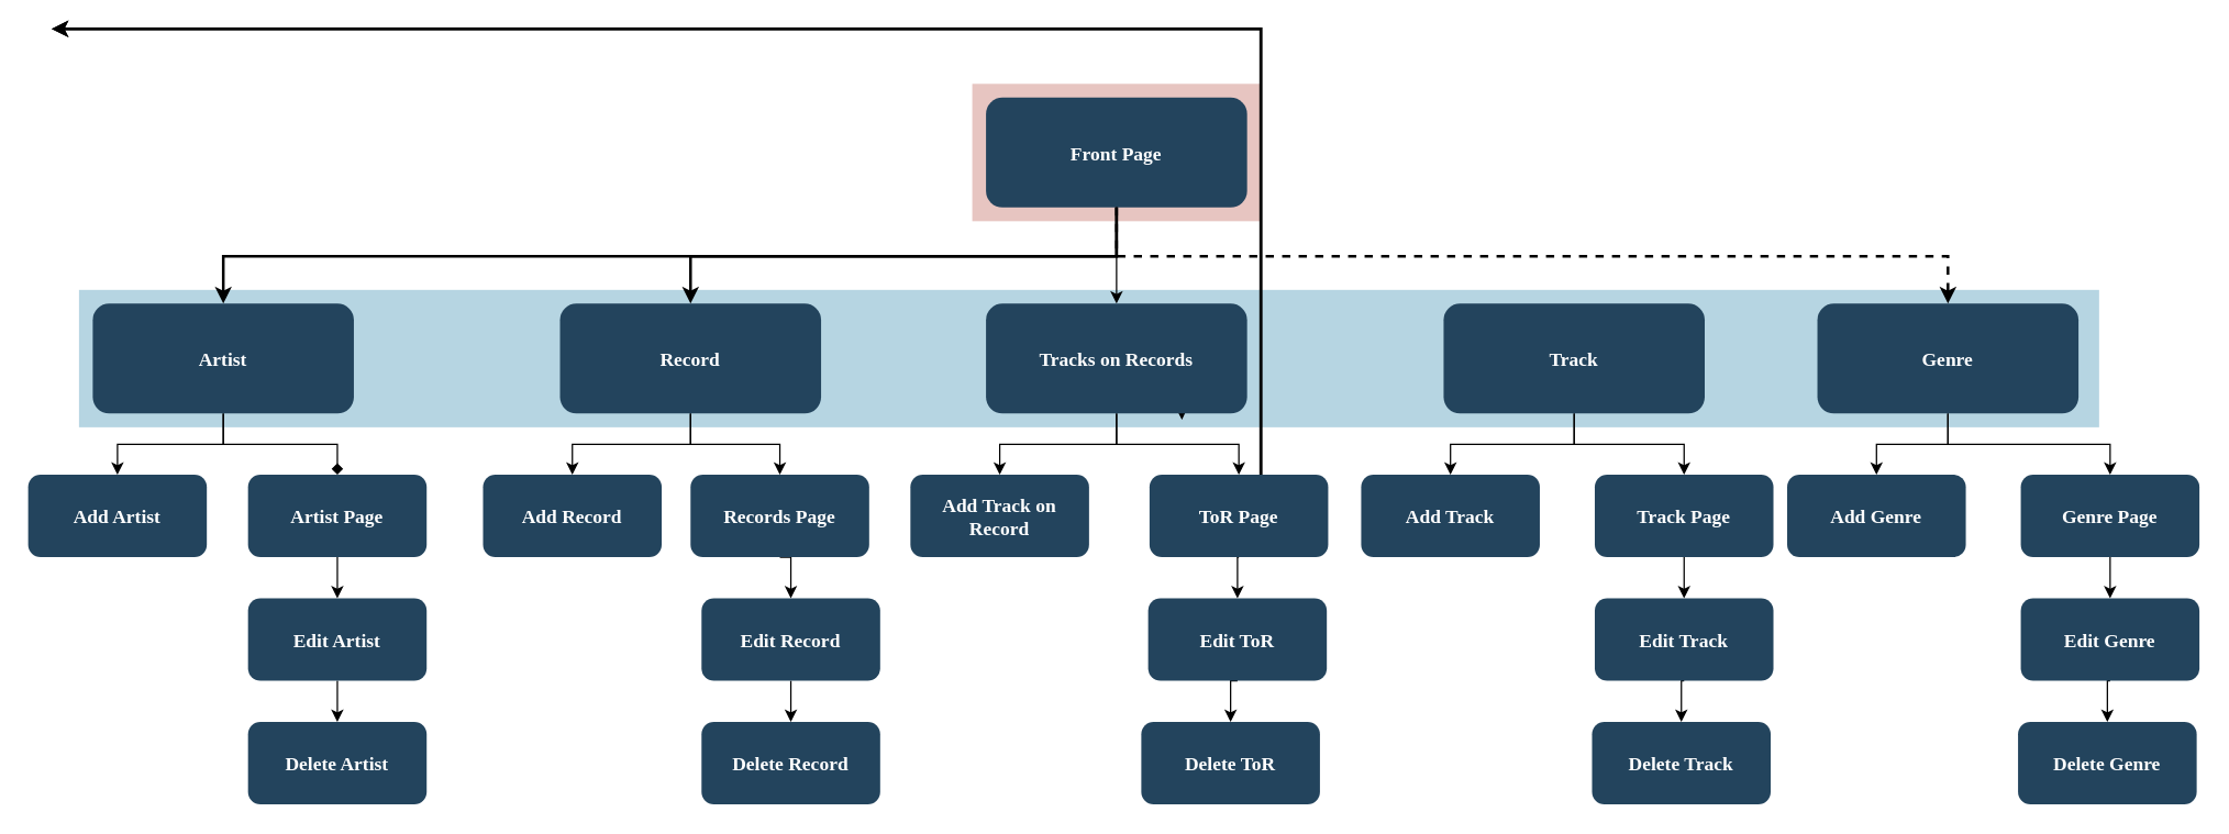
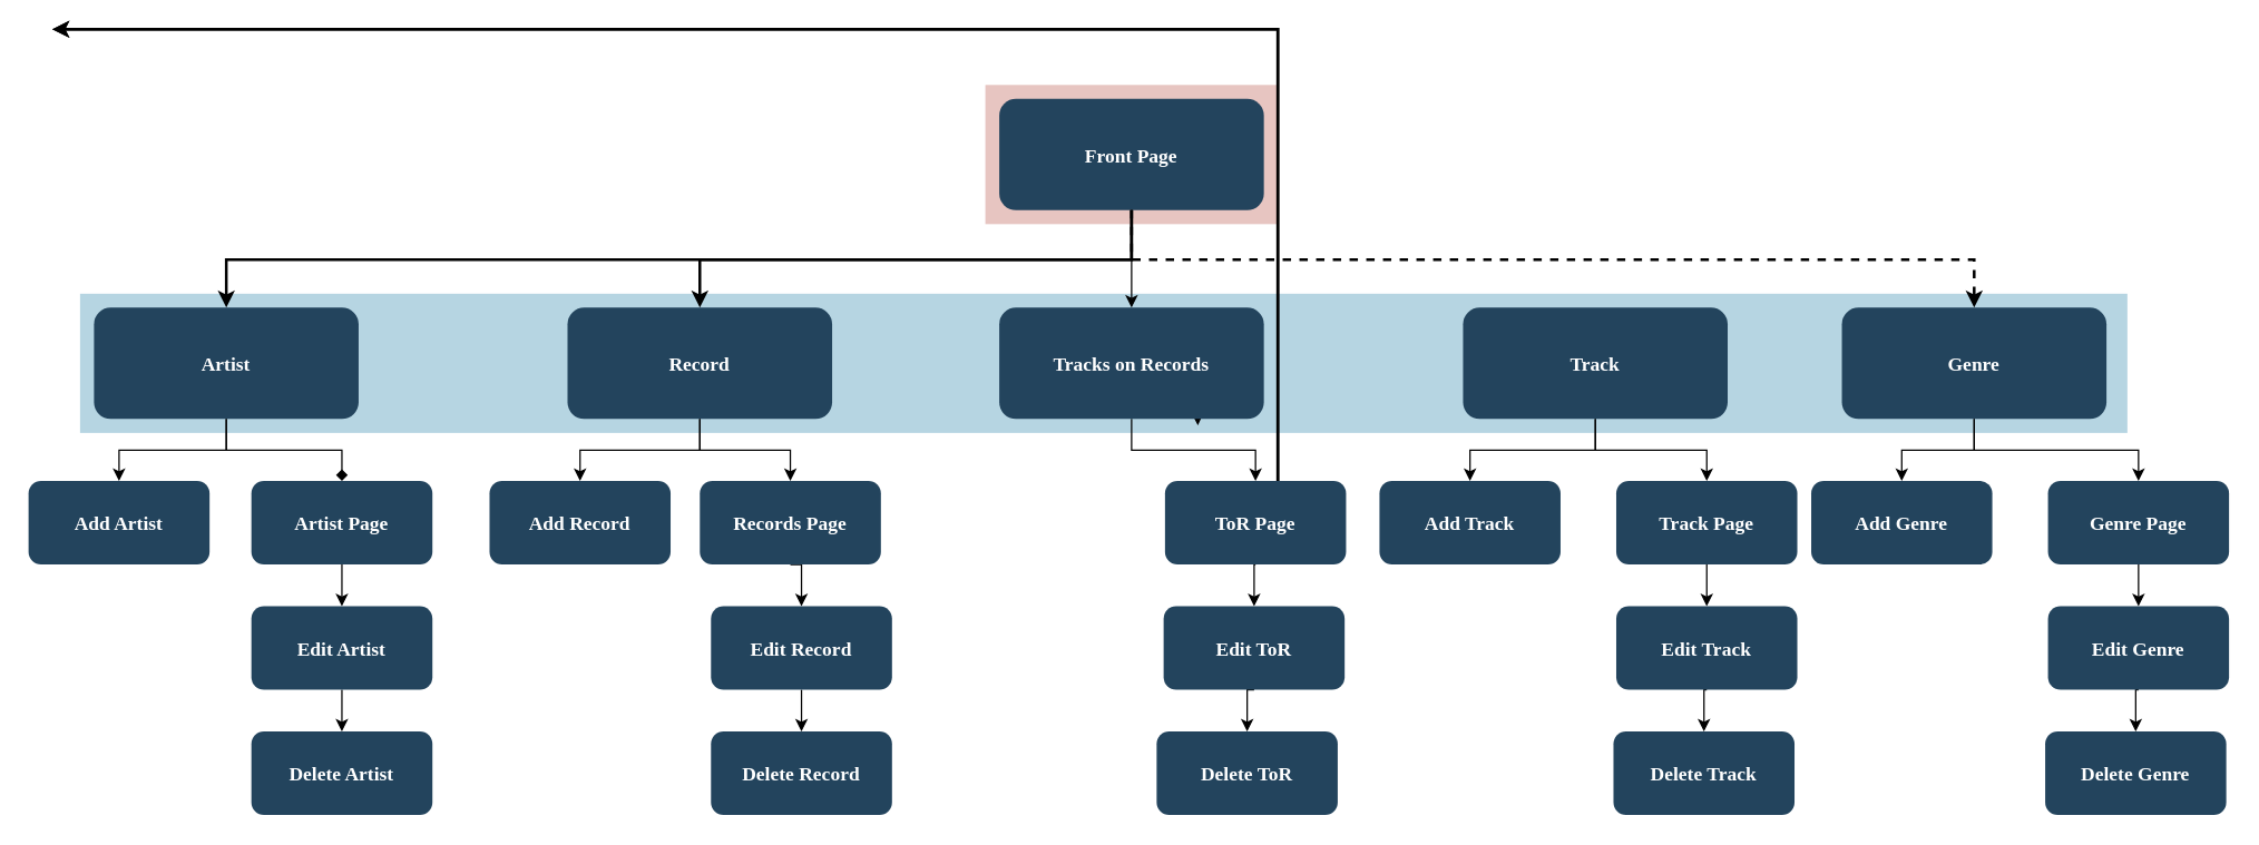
- <mxCell id="30" style="edgeStyle=orthogonalEdgeStyle;rounded=0;orthogonalLoop=1;jettySize=auto;html=1;exitX=0.5;exitY=1;exitDx=0;exitDy=0;entryX=0.5;entryY=0;entryDx=0;entryDy=0;" edge="1" parent="1" source="32" target="41"><mxGeometry relative="1" as="geometry" /></mxCell>
- <mxCell id="41" value="Add Track on &#10;Record" style="rounded=1;fillColor=#23445D;gradientColor=none;strokeColor=none;fontColor=#FFFFFF;fontStyle=1;fontFamily=Tahoma;fontSize=14" vertex="1" parent="1"><mxGeometry x="662" y="345" width="130" height="60" as="geometry" /></mxCell>
